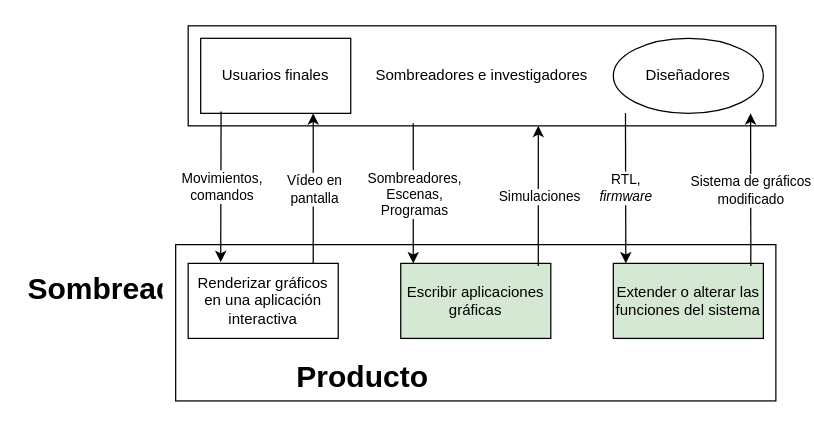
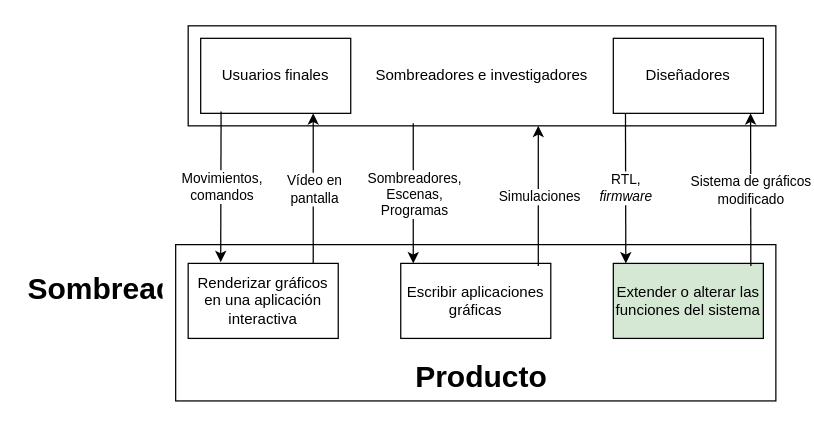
- <mxCell id="22" value="Diseñadores" style="ellipse;whiteSpace=wrap;html=1;" vertex="1" parent="1"><mxGeometry x="490" y="30" width="120" height="60" as="geometry" /></mxCell>
+ <mxCell id="22" value="Diseñadores" style="rounded=0;whiteSpace=wrap;html=1;" vertex="1" parent="1"><mxGeometry x="490" y="30" width="120" height="60" as="geometry" /></mxCell>
- <mxCell id="12" value="Escribir aplicaciones gráficas" style="rounded=0;whiteSpace=wrap;html=1;fillColor=#d5e8d4;" vertex="1" parent="1"><mxGeometry x="320" y="210" width="120" height="60" as="geometry" /></mxCell>
+ <mxCell id="12" value="Escribir aplicaciones gráficas" style="rounded=0;whiteSpace=wrap;html=1;" vertex="1" parent="1"><mxGeometry x="320" y="210" width="120" height="60" as="geometry" /></mxCell>
- <mxCell id="4" value="&lt;h1 style=&quot;margin-top: 0px;&quot;&gt;Producto&lt;br&gt;&lt;/h1&gt;&lt;p&gt;&lt;br&gt;&lt;/p&gt;" style="text;html=1;whiteSpace=wrap;overflow=hidden;rounded=0;" vertex="1" parent="1"><mxGeometry x="235" y="280" width="110" height="30" as="geometry" /></mxCell>
+ <mxCell id="4" value="&lt;h1 style=&quot;margin-top: 0px;&quot;&gt;Producto&lt;br&gt;&lt;/h1&gt;&lt;p&gt;&lt;br&gt;&lt;/p&gt;" style="text;html=1;whiteSpace=wrap;overflow=hidden;rounded=0;" vertex="1" parent="1"><mxGeometry x="330" y="280" width="110" height="30" as="geometry" /></mxCell>
